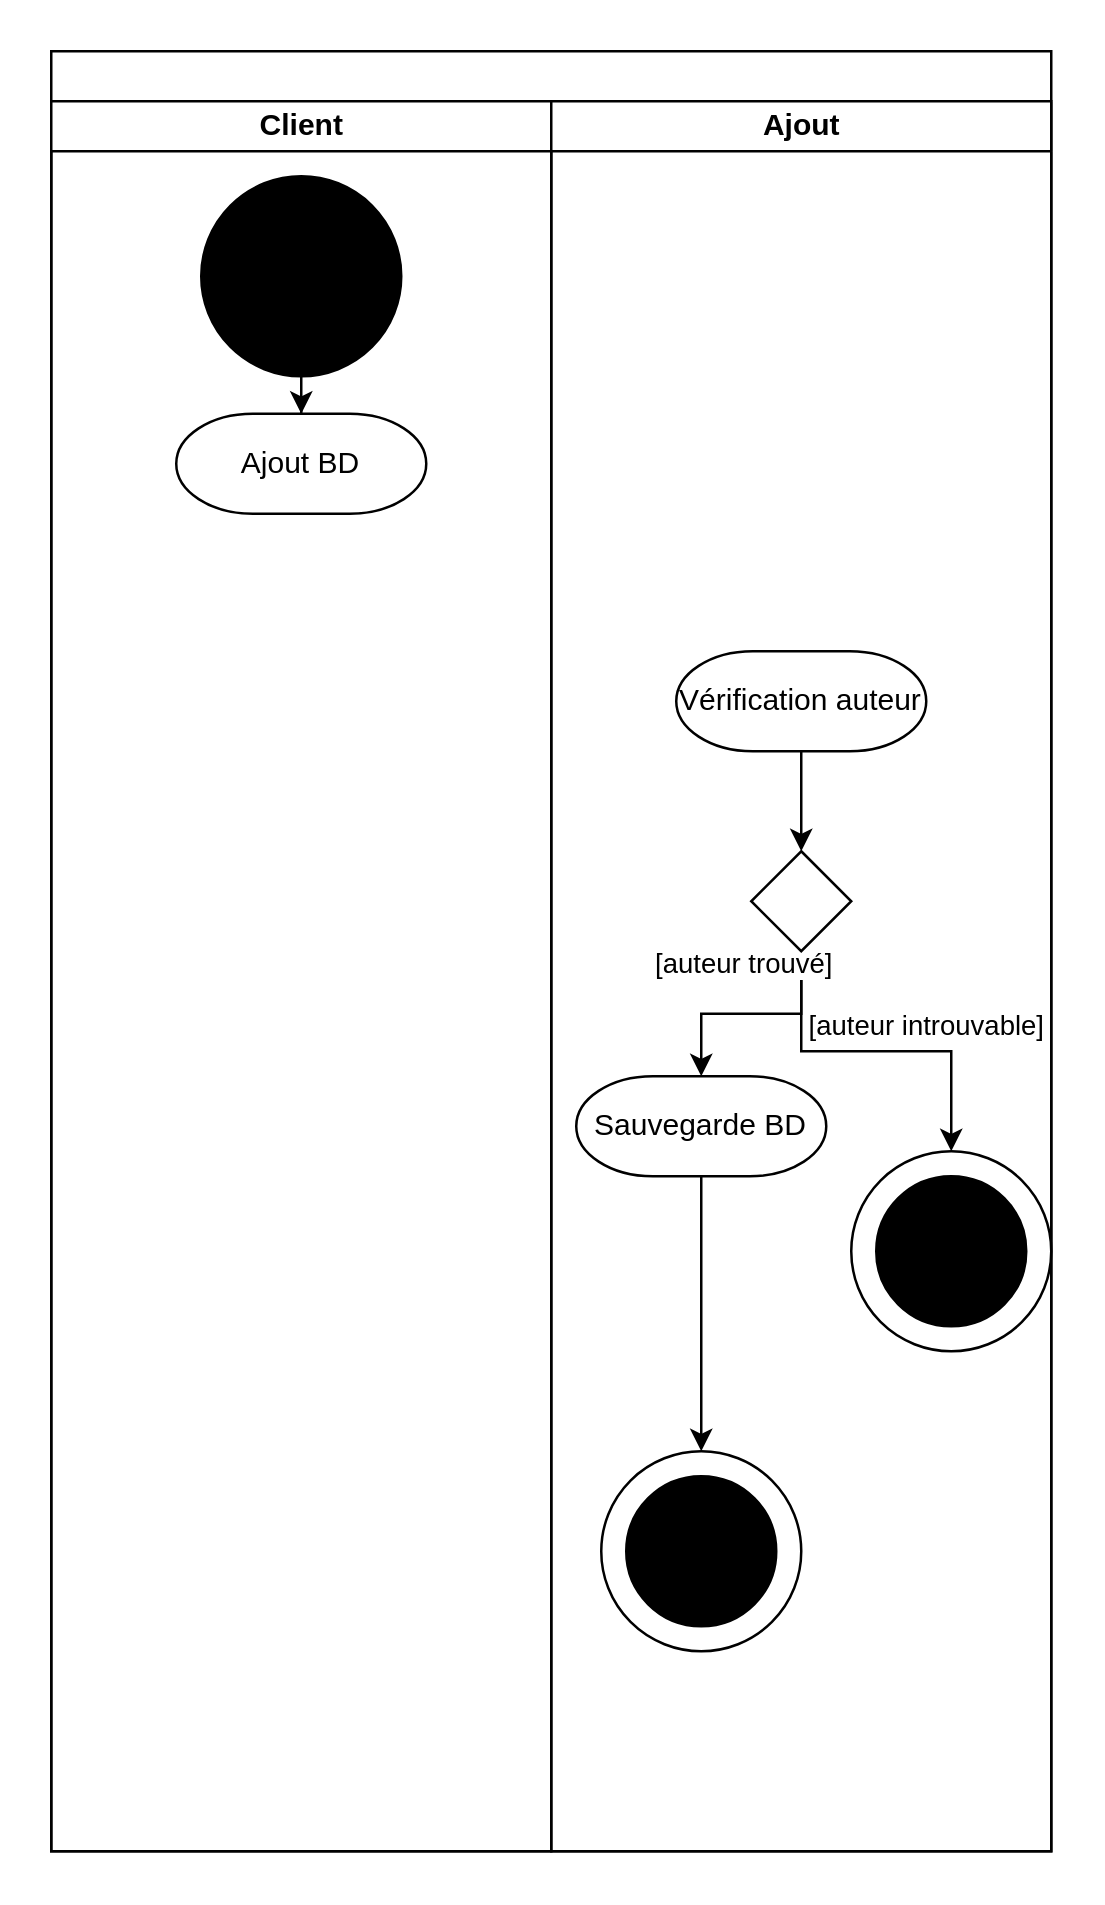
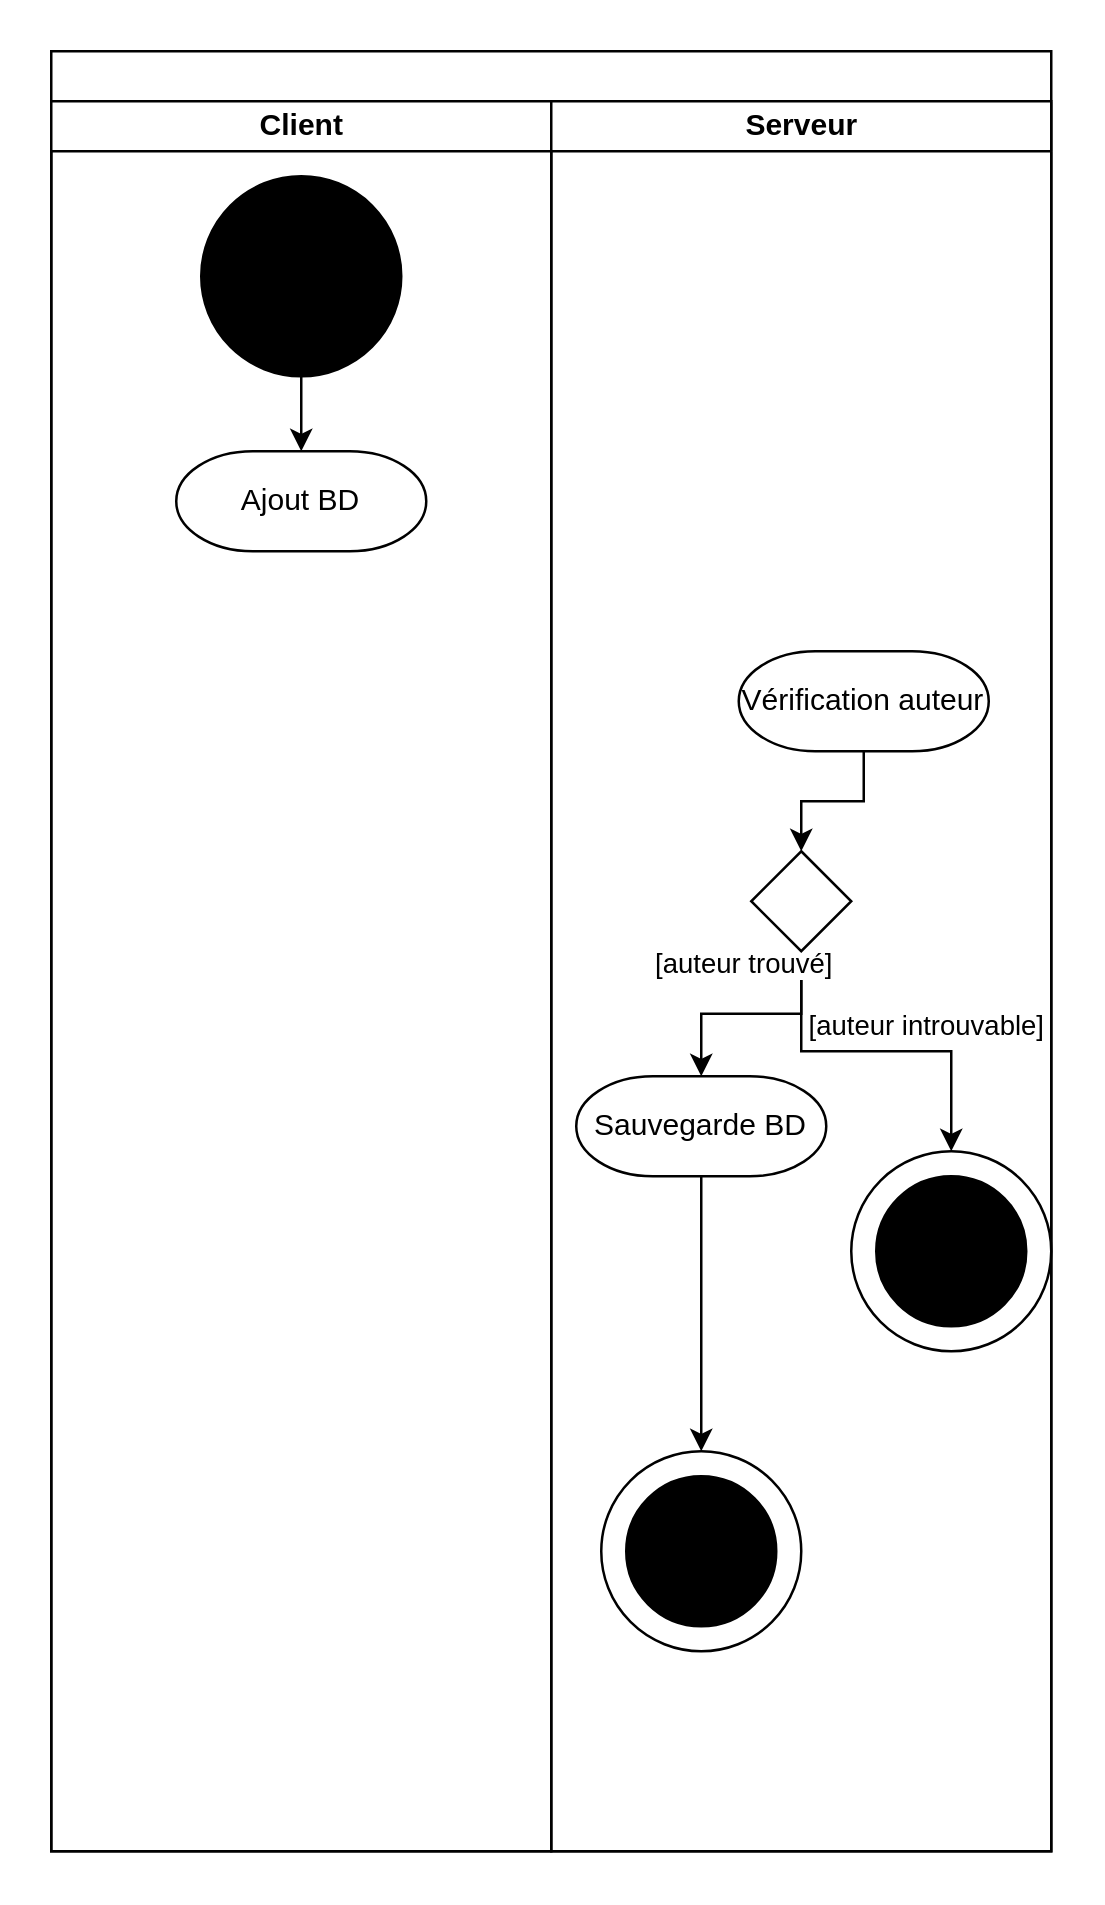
- <mxCell id="7" value="Ajout" style="swimlane;html=1;startSize=20;" vertex="1" parent="2"><mxGeometry x="200" y="20" width="200" height="700" as="geometry" /></mxCell>
+ <mxCell id="7" value="Serveur" style="swimlane;html=1;startSize=20;" vertex="1" parent="2"><mxGeometry x="200" y="20" width="200" height="700" as="geometry" /></mxCell>
- <mxCell id="6" value="Ajout BD" style="strokeWidth=1;html=1;shape=mxgraph.flowchart.terminator;whiteSpace=wrap;fillColor=#FFFFFF;" vertex="1" parent="3"><mxGeometry x="50" y="125" width="100" height="40" as="geometry" /></mxCell>
+ <mxCell id="6" value="Ajout BD" style="strokeWidth=1;html=1;shape=mxgraph.flowchart.terminator;whiteSpace=wrap;fillColor=#FFFFFF;" vertex="1" parent="3"><mxGeometry x="50" y="140" width="100" height="40" as="geometry" /></mxCell>
- <mxCell id="9" value="Vérification auteur" style="strokeWidth=1;html=1;shape=mxgraph.flowchart.terminator;whiteSpace=wrap;fillColor=#FFFFFF;" vertex="1" parent="7"><mxGeometry x="50" y="220" width="100" height="40" as="geometry" /></mxCell>
+ <mxCell id="9" value="Vérification auteur" style="strokeWidth=1;html=1;shape=mxgraph.flowchart.terminator;whiteSpace=wrap;fillColor=#FFFFFF;" vertex="1" parent="7"><mxGeometry x="75" y="220" width="100" height="40" as="geometry" /></mxCell>
